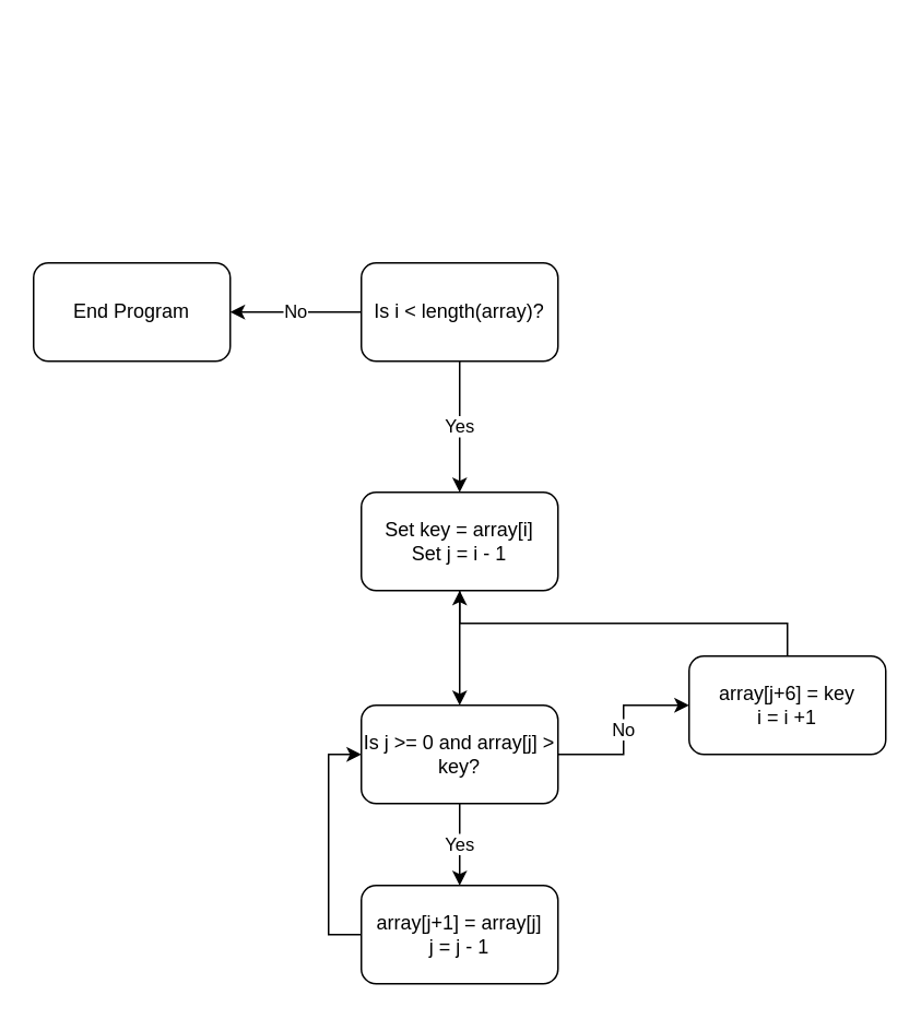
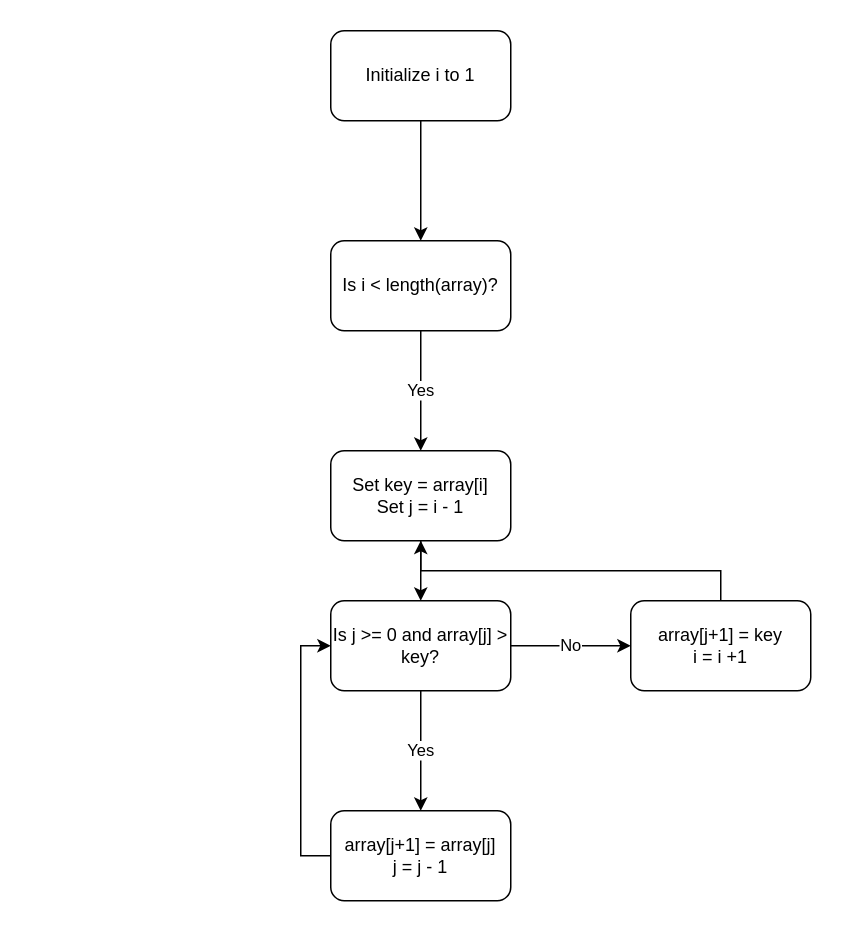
+ <mxCell id="3" value="Initialize i to 1" style="rounded=1;whiteSpace=wrap;html=1;" vertex="1" parent="1"><mxGeometry x="220" y="20" width="120" height="60" as="geometry" /></mxCell>
+ <mxCell id="2" value="" style="edgeStyle=orthogonalEdgeStyle;rounded=0;orthogonalLoop=1;jettySize=auto;html=1;" edge="1" parent="1" source="3" target="6"><mxGeometry relative="1" as="geometry" /></mxCell>
- <mxCell id="16" value="End Program" style="whiteSpace=wrap;html=1;rounded=1;" vertex="1" parent="1"><mxGeometry x="20" y="160" width="120" height="60" as="geometry" /></mxCell>
- <mxCell id="5" value="No" style="edgeStyle=orthogonalEdgeStyle;rounded=0;orthogonalLoop=1;jettySize=auto;html=1;" edge="1" parent="1" source="6" target="16"><mxGeometry relative="1" as="geometry" /></mxCell>
- <mxCell id="15" value="array[j+6] = key&lt;br&gt;i = i +1" style="whiteSpace=wrap;html=1;rounded=1;" vertex="1" parent="1"><mxGeometry x="420" y="400" width="120" height="60" as="geometry" /></mxCell>
+ <mxCell id="15" value="array[j+1] = key&lt;br&gt;i = i +1" style="whiteSpace=wrap;html=1;rounded=1;" vertex="1" parent="1"><mxGeometry x="420" y="400" width="120" height="60" as="geometry" /></mxCell>
- <mxCell id="11" value="Is j &amp;gt;= 0 and array[j] &amp;gt; key?" style="whiteSpace=wrap;html=1;rounded=1;" vertex="1" parent="1"><mxGeometry x="220" y="430" width="120" height="60" as="geometry" /></mxCell>
+ <mxCell id="11" value="Is j &amp;gt;= 0 and array[j] &amp;gt; key?" style="whiteSpace=wrap;html=1;rounded=1;" vertex="1" parent="1"><mxGeometry x="220" y="400" width="120" height="60" as="geometry" /></mxCell>
